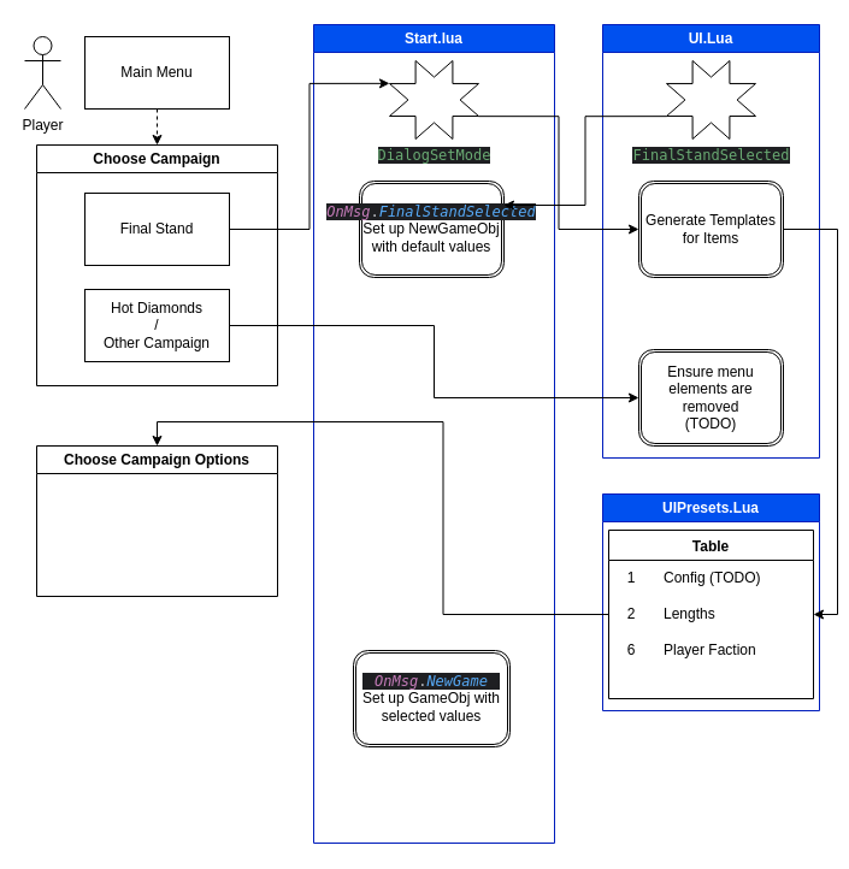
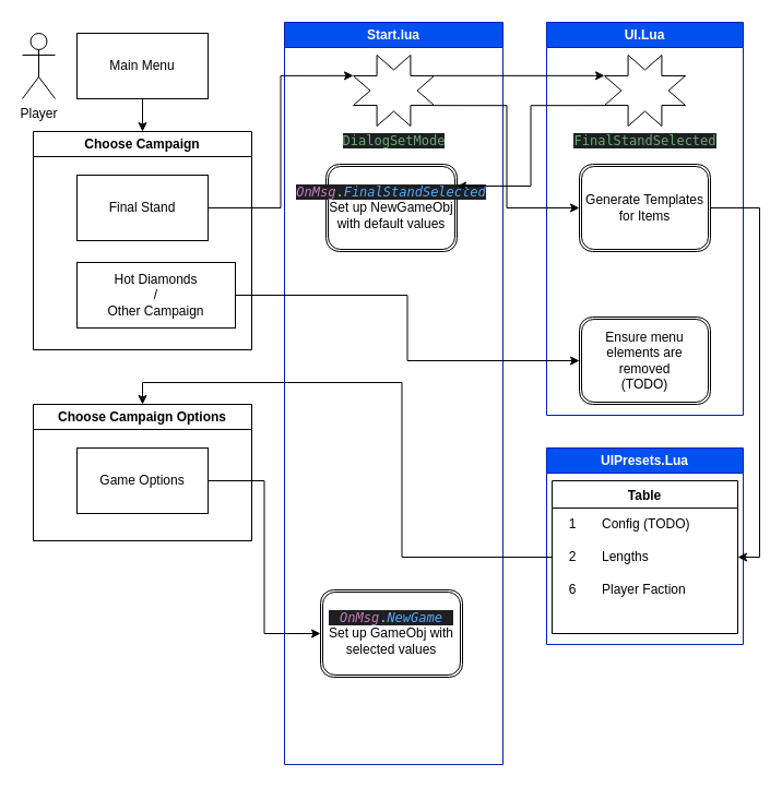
+ <mxCell id="33" style="edgeStyle=orthogonalEdgeStyle;rounded=0;orthogonalLoop=1;jettySize=auto;html=1;exitX=1;exitY=0.29;exitDx=0;exitDy=0;exitPerimeter=0;entryX=0;entryY=0.29;entryDx=0;entryDy=0;entryPerimeter=0;" edge="1" parent="1" source="11" target="15"><mxGeometry relative="1" as="geometry" /></mxCell>
- <mxCell id="4" value="" style="endArrow=classic;html=1;rounded=0;entryX=0.5;entryY=0;entryDx=0;entryDy=0;exitX=0.5;exitY=1;exitDx=0;exitDy=0;dashed=1;" parent="1" edge="1" target="5" source="2"><mxGeometry width="50" height="50" relative="1" as="geometry"><mxPoint x="180" y="90" as="sourcePoint" /><mxPoint x="179.66" y="160" as="targetPoint" /></mxGeometry></mxCell>
+ <mxCell id="4" value="" style="endArrow=classic;html=1;rounded=0;entryX=0.5;entryY=0;entryDx=0;entryDy=0;exitX=0.5;exitY=1;exitDx=0;exitDy=0;" parent="1" edge="1" target="5" source="2"><mxGeometry width="50" height="50" relative="1" as="geometry"><mxPoint x="180" y="90" as="sourcePoint" /><mxPoint x="179.66" y="160" as="targetPoint" /></mxGeometry></mxCell>
- <mxCell id="7" value="Hot Diamonds&lt;br&gt;/&lt;br&gt;Other Campaign" style="whiteSpace=wrap;html=1;" vertex="1" parent="5"><mxGeometry x="40" y="120" width="120" height="60" as="geometry" /></mxCell>
+ <mxCell id="7" value="Hot Diamonds&lt;br&gt;/&lt;br&gt;Other Campaign" style="whiteSpace=wrap;html=1;" vertex="1" parent="5"><mxGeometry x="40" y="120" width="145" height="60" as="geometry" /></mxCell>
+ <mxCell id="28" value="Game Options" style="whiteSpace=wrap;html=1;" vertex="1" parent="27"><mxGeometry x="40" y="40" width="120" height="60" as="geometry" /></mxCell>
+ <mxCell id="31" style="edgeStyle=orthogonalEdgeStyle;rounded=0;orthogonalLoop=1;jettySize=auto;html=1;exitX=1;exitY=0.5;exitDx=0;exitDy=0;entryX=0;entryY=0.5;entryDx=0;entryDy=0;" edge="1" parent="1" source="28" target="10"><mxGeometry relative="1" as="geometry" /></mxCell>
